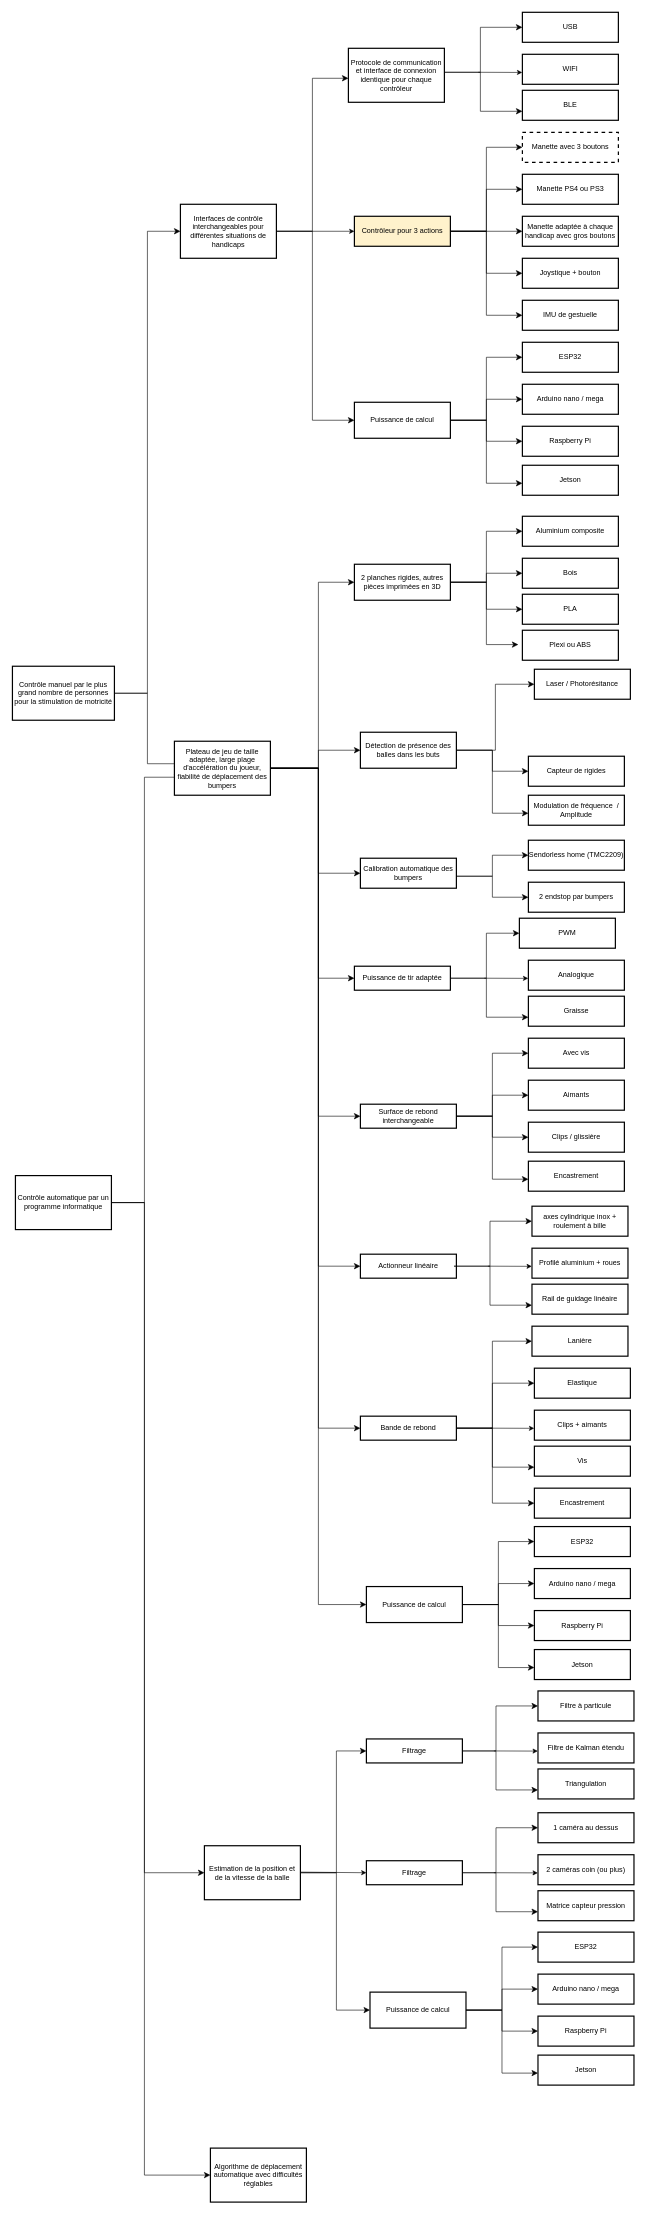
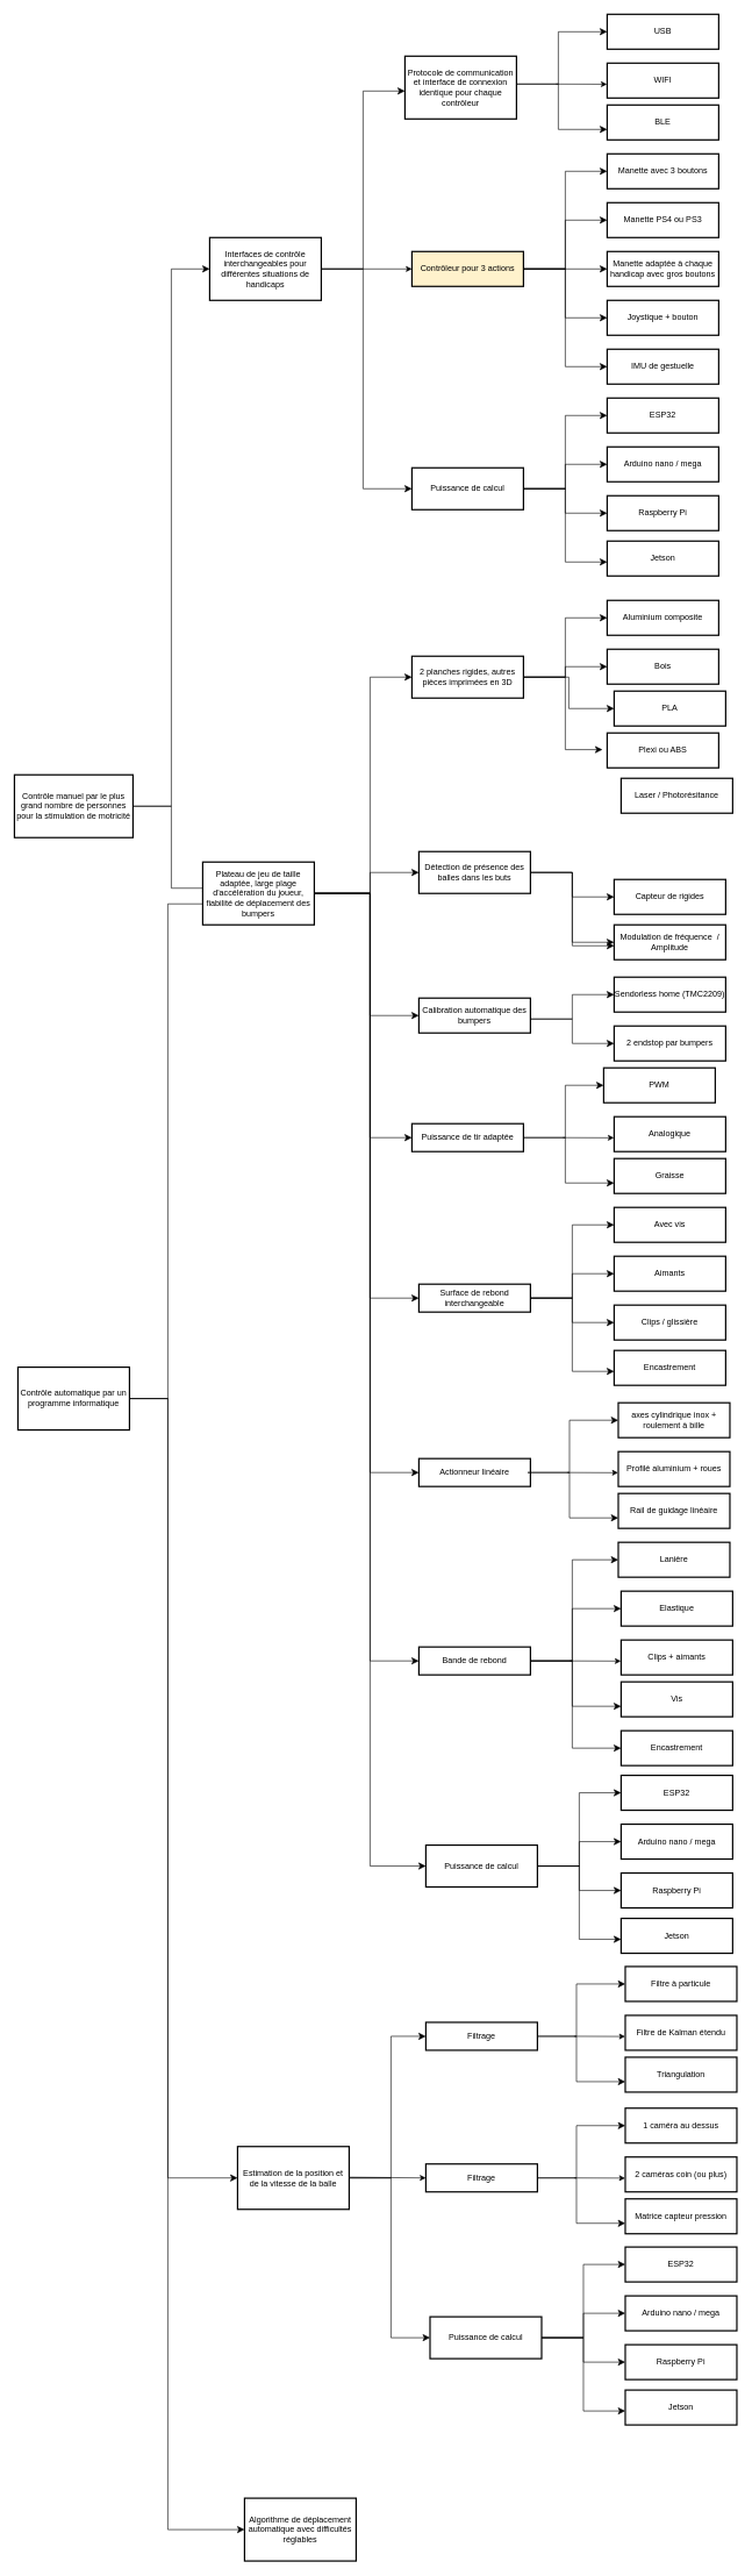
- <mxCell id="32" value="Manette avec 3 boutons" style="whiteSpace=wrap;strokeWidth=2;dashed=1;" vertex="1" parent="1"><mxGeometry x="870" y="220" width="160" height="50" as="geometry" /></mxCell>
+ <mxCell id="32" value="Manette avec 3 boutons" style="whiteSpace=wrap;strokeWidth=2;" vertex="1" parent="1"><mxGeometry x="870" y="220" width="160" height="50" as="geometry" /></mxCell>
- <mxCell id="63" value="PLA" style="whiteSpace=wrap;strokeWidth=2;" vertex="1" parent="1"><mxGeometry x="870" y="990" width="160" height="50" as="geometry" /></mxCell>
+ <mxCell id="63" value="PLA" style="whiteSpace=wrap;strokeWidth=2;" vertex="1" parent="1"><mxGeometry x="880" y="990" width="160" height="50" as="geometry" /></mxCell>
- <mxCell id="50" value="" style="edgeStyle=elbowEdgeStyle;elbow=horizontal;endArrow=classic;html=1;curved=0;rounded=0;endSize=8;startSize=8;entryX=0;entryY=0.5;entryDx=0;entryDy=0;exitX=1;exitY=0.5;exitDx=0;exitDy=0;" edge="1" parent="1" target="49" source="11"><mxGeometry width="50" height="50" relative="1" as="geometry"><mxPoint x="760" y="1285" as="sourcePoint" /><mxPoint x="880" y="885" as="targetPoint" /></mxGeometry></mxCell>
+ <mxCell id="50" value="" style="edgeStyle=elbowEdgeStyle;elbow=horizontal;endArrow=classic;html=1;curved=0;rounded=0;endSize=8;startSize=8;exitX=1;exitY=0.5;exitDx=0;exitDy=0;" edge="1" parent="1" target="52" source="11"><mxGeometry width="50" height="50" relative="1" as="geometry"><mxPoint x="760" y="1285" as="sourcePoint" /><mxPoint x="880" y="885" as="targetPoint" /></mxGeometry></mxCell>
